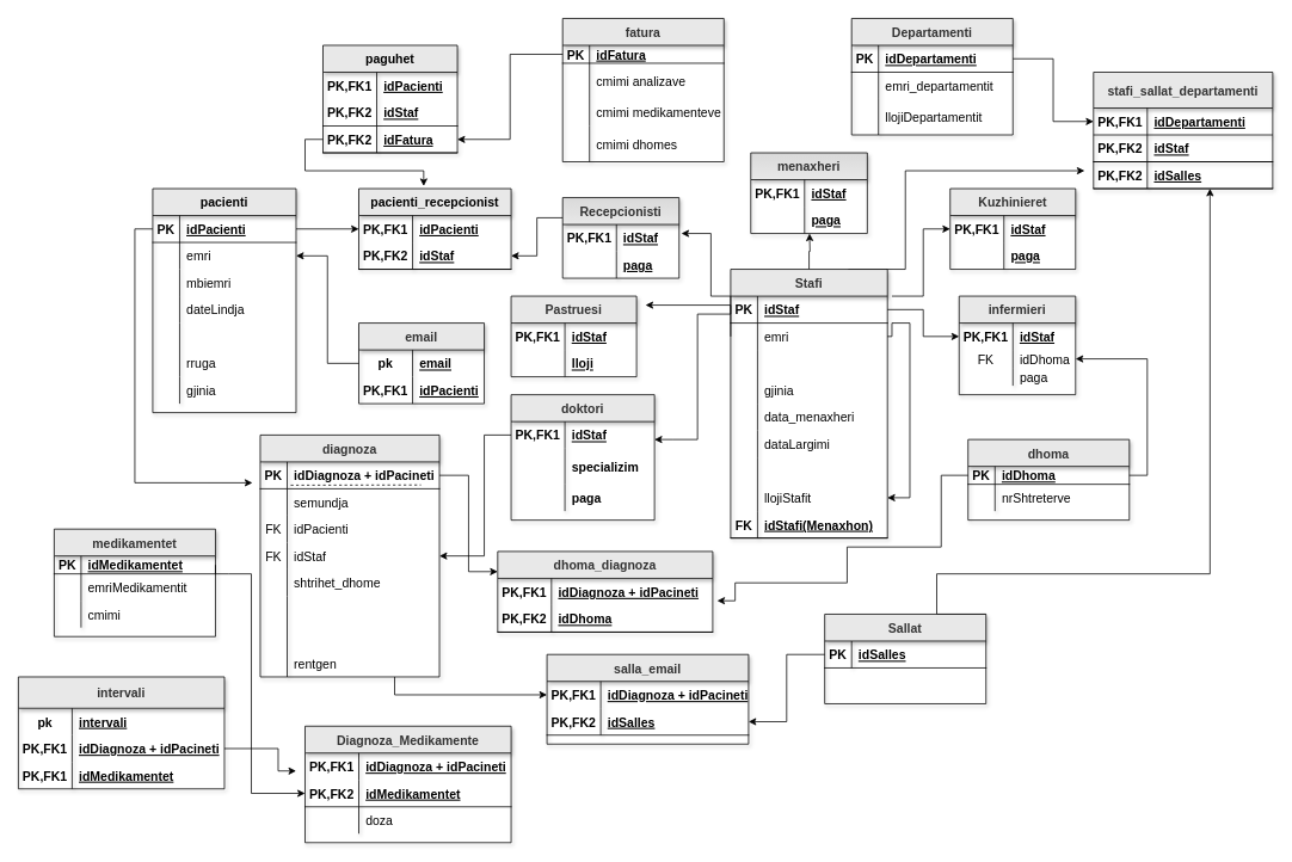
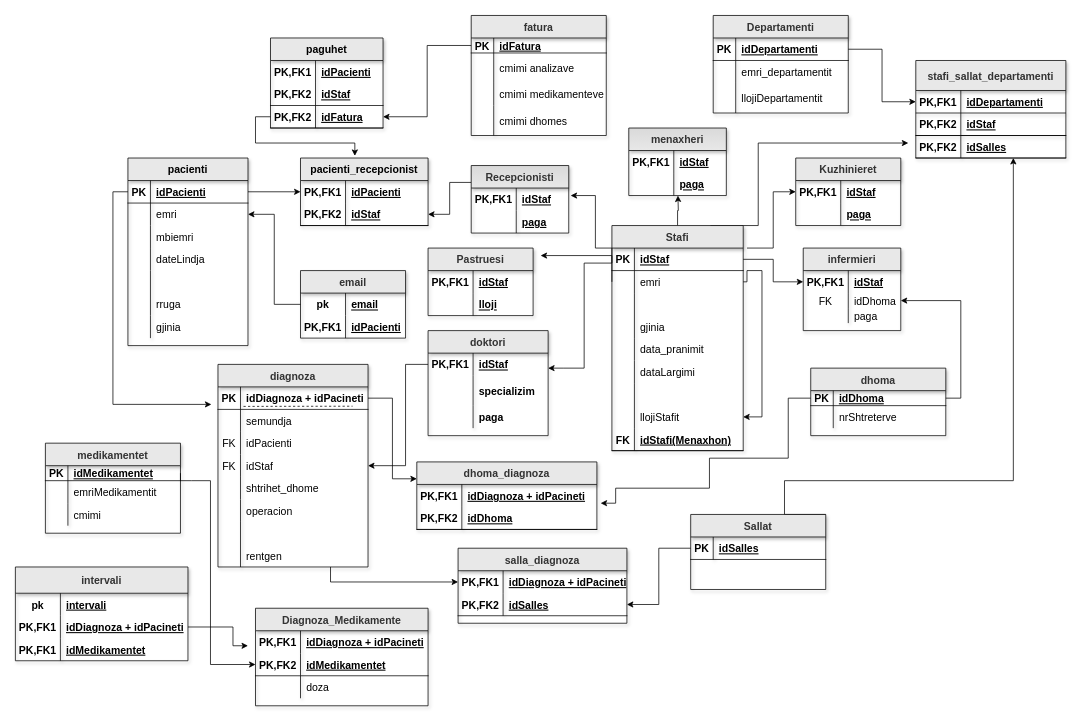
- <mxCell id="19" value="data_menaxheri" style="shape=partialRectangle;connectable=0;fillColor=none;top=0;left=0;bottom=0;right=0;align=left;spacingLeft=6;overflow=hidden;fontSize=14;" parent="17" vertex="1"><mxGeometry x="30" width="145" height="30" as="geometry" /></mxCell>
+ <mxCell id="19" value="data_pranimit" style="shape=partialRectangle;connectable=0;fillColor=none;top=0;left=0;bottom=0;right=0;align=left;spacingLeft=6;overflow=hidden;fontSize=14;" parent="17" vertex="1"><mxGeometry x="30" width="145" height="30" as="geometry" /></mxCell>
+ <mxCell id="132" value="operacion" style="shape=partialRectangle;connectable=0;fillColor=none;top=0;left=0;bottom=0;right=0;align=left;spacingLeft=6;overflow=hidden;fontSize=14;" vertex="1" parent="130"><mxGeometry x="30" width="170" height="30" as="geometry" /></mxCell>
- <mxCell id="201" value="salla_email" style="shape=table;startSize=30;container=1;collapsible=1;childLayout=tableLayout;fixedRows=1;rowLines=0;fontStyle=1;align=center;resizeLast=1;shadow=1;sketch=0;strokeWidth=1;fontColor=#333333;html=0;fillColor=#E8E8E8;fontSize=14;" parent="1" vertex="1"><mxGeometry x="610" y="730" width="225" height="100" as="geometry" /></mxCell>
+ <mxCell id="201" value="salla_diagnoza" style="shape=table;startSize=30;container=1;collapsible=1;childLayout=tableLayout;fixedRows=1;rowLines=0;fontStyle=1;align=center;resizeLast=1;shadow=1;sketch=0;strokeWidth=1;fontColor=#333333;html=0;fillColor=#E8E8E8;fontSize=14;" parent="1" vertex="1"><mxGeometry x="610" y="730" width="225" height="100" as="geometry" /></mxCell>
